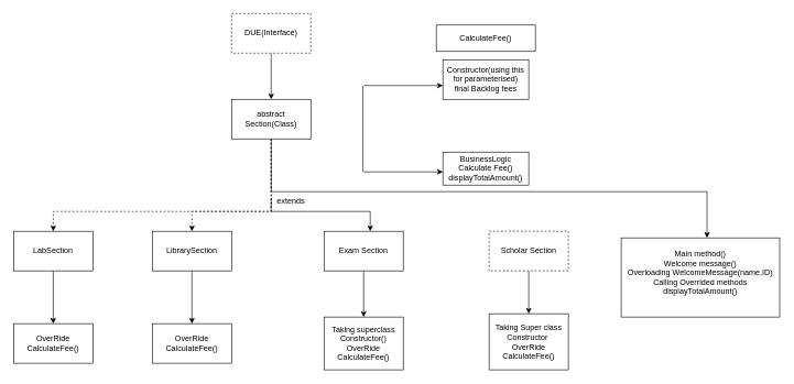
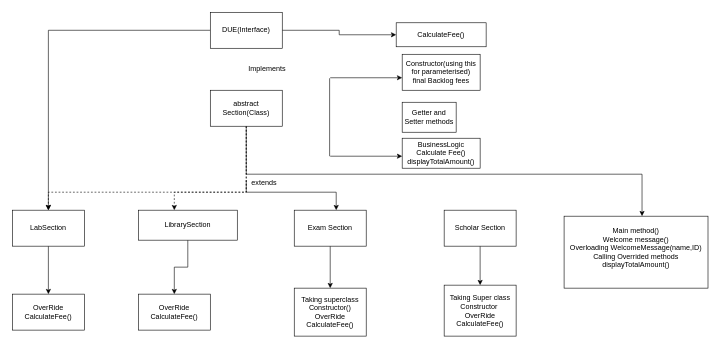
- <mxCell id="4" value="DUE(Interface)" style="rounded=0;whiteSpace=wrap;html=1;dashed=1;" vertex="1" parent="1"><mxGeometry x="350" y="20" width="120" height="60" as="geometry" /></mxCell>
+ <mxCell id="4" value="DUE(Interface)" style="rounded=0;whiteSpace=wrap;html=1;" vertex="1" parent="1"><mxGeometry x="350" y="20" width="120" height="60" as="geometry" /></mxCell>
+ <mxCell id="3" value="" style="edgeStyle=orthogonalEdgeStyle;rounded=0;orthogonalLoop=1;jettySize=auto;html=1;" edge="1" parent="1" source="4" target="21"><mxGeometry relative="1" as="geometry" /></mxCell>
+ <mxCell id="30" value="Implements" style="text;html=1;align=center;verticalAlign=middle;whiteSpace=wrap;rounded=0;" vertex="1" parent="1"><mxGeometry x="415" y="100" width="60" height="30" as="geometry" /></mxCell>
- <mxCell id="2" value="" style="edgeStyle=orthogonalEdgeStyle;rounded=0;orthogonalLoop=1;jettySize=auto;html=1;" edge="1" parent="1" source="4" target="9"><mxGeometry relative="1" as="geometry" /></mxCell>
+ <mxCell id="2" value="" style="edgeStyle=orthogonalEdgeStyle;rounded=0;orthogonalLoop=1;jettySize=auto;html=1;" edge="1" parent="1" source="4" target="11"><mxGeometry relative="1" as="geometry" /></mxCell>
+ <mxCell id="19" value="Getter and Setter methods" style="whiteSpace=wrap;html=1;rounded=0;" vertex="1" parent="1"><mxGeometry x="670" y="170" width="90" height="50" as="geometry" /></mxCell>
- <mxCell id="13" value="LibrarySection" style="rounded=0;whiteSpace=wrap;html=1;" vertex="1" parent="1"><mxGeometry x="230" y="350" width="120" height="60" as="geometry" /></mxCell>
+ <mxCell id="13" value="LibrarySection" style="rounded=0;whiteSpace=wrap;html=1;" vertex="1" parent="1"><mxGeometry x="230" y="350" width="165" height="50" as="geometry" /></mxCell>
- <mxCell id="17" value="Scholar Section" style="rounded=0;whiteSpace=wrap;html=1;dashed=1;" vertex="1" parent="1"><mxGeometry x="740" y="350" width="120" height="60" as="geometry" /></mxCell>
+ <mxCell id="17" value="Scholar Section" style="rounded=0;whiteSpace=wrap;html=1;" vertex="1" parent="1"><mxGeometry x="740" y="350" width="120" height="60" as="geometry" /></mxCell>
